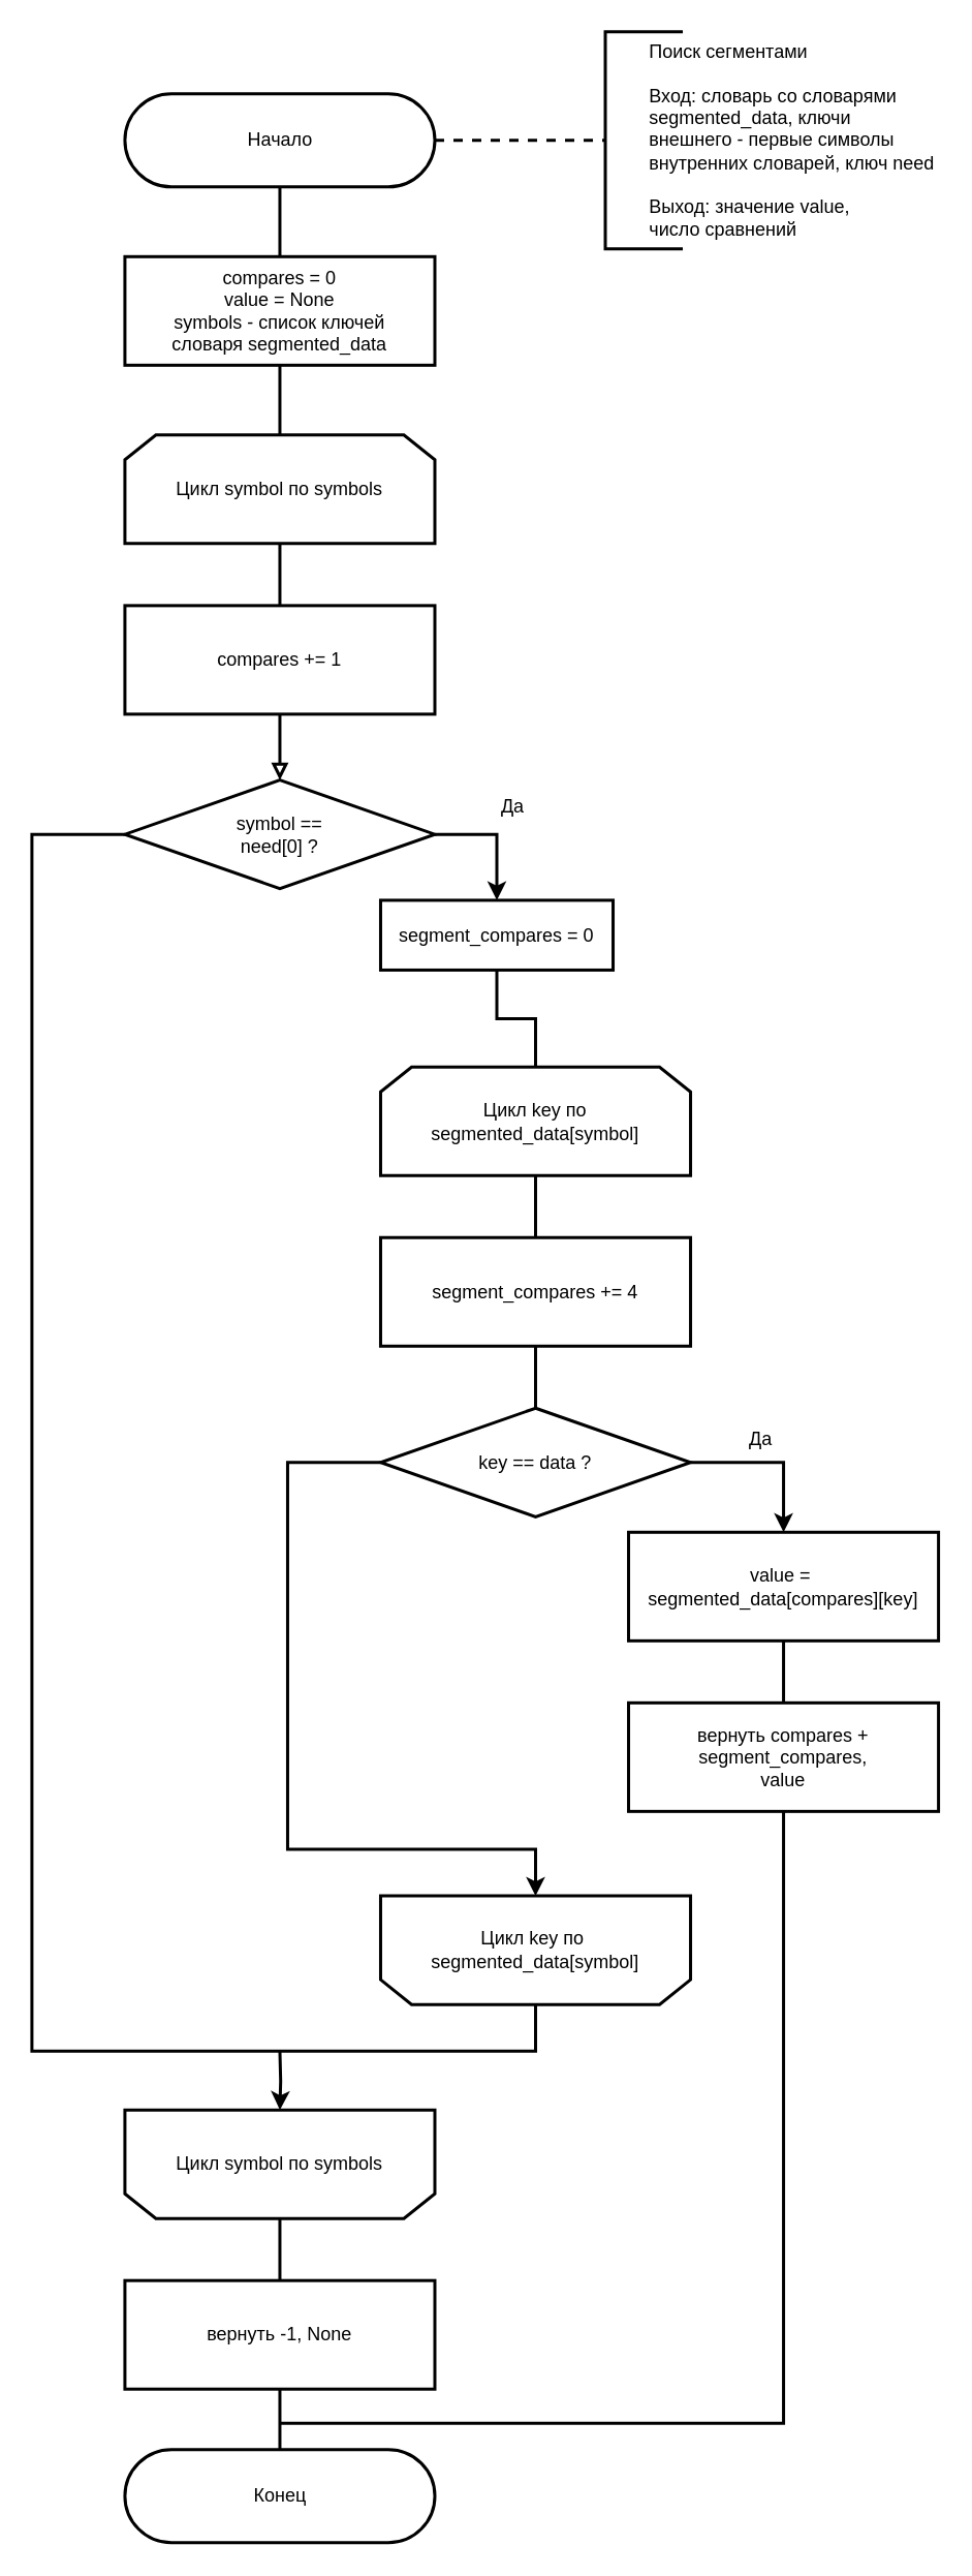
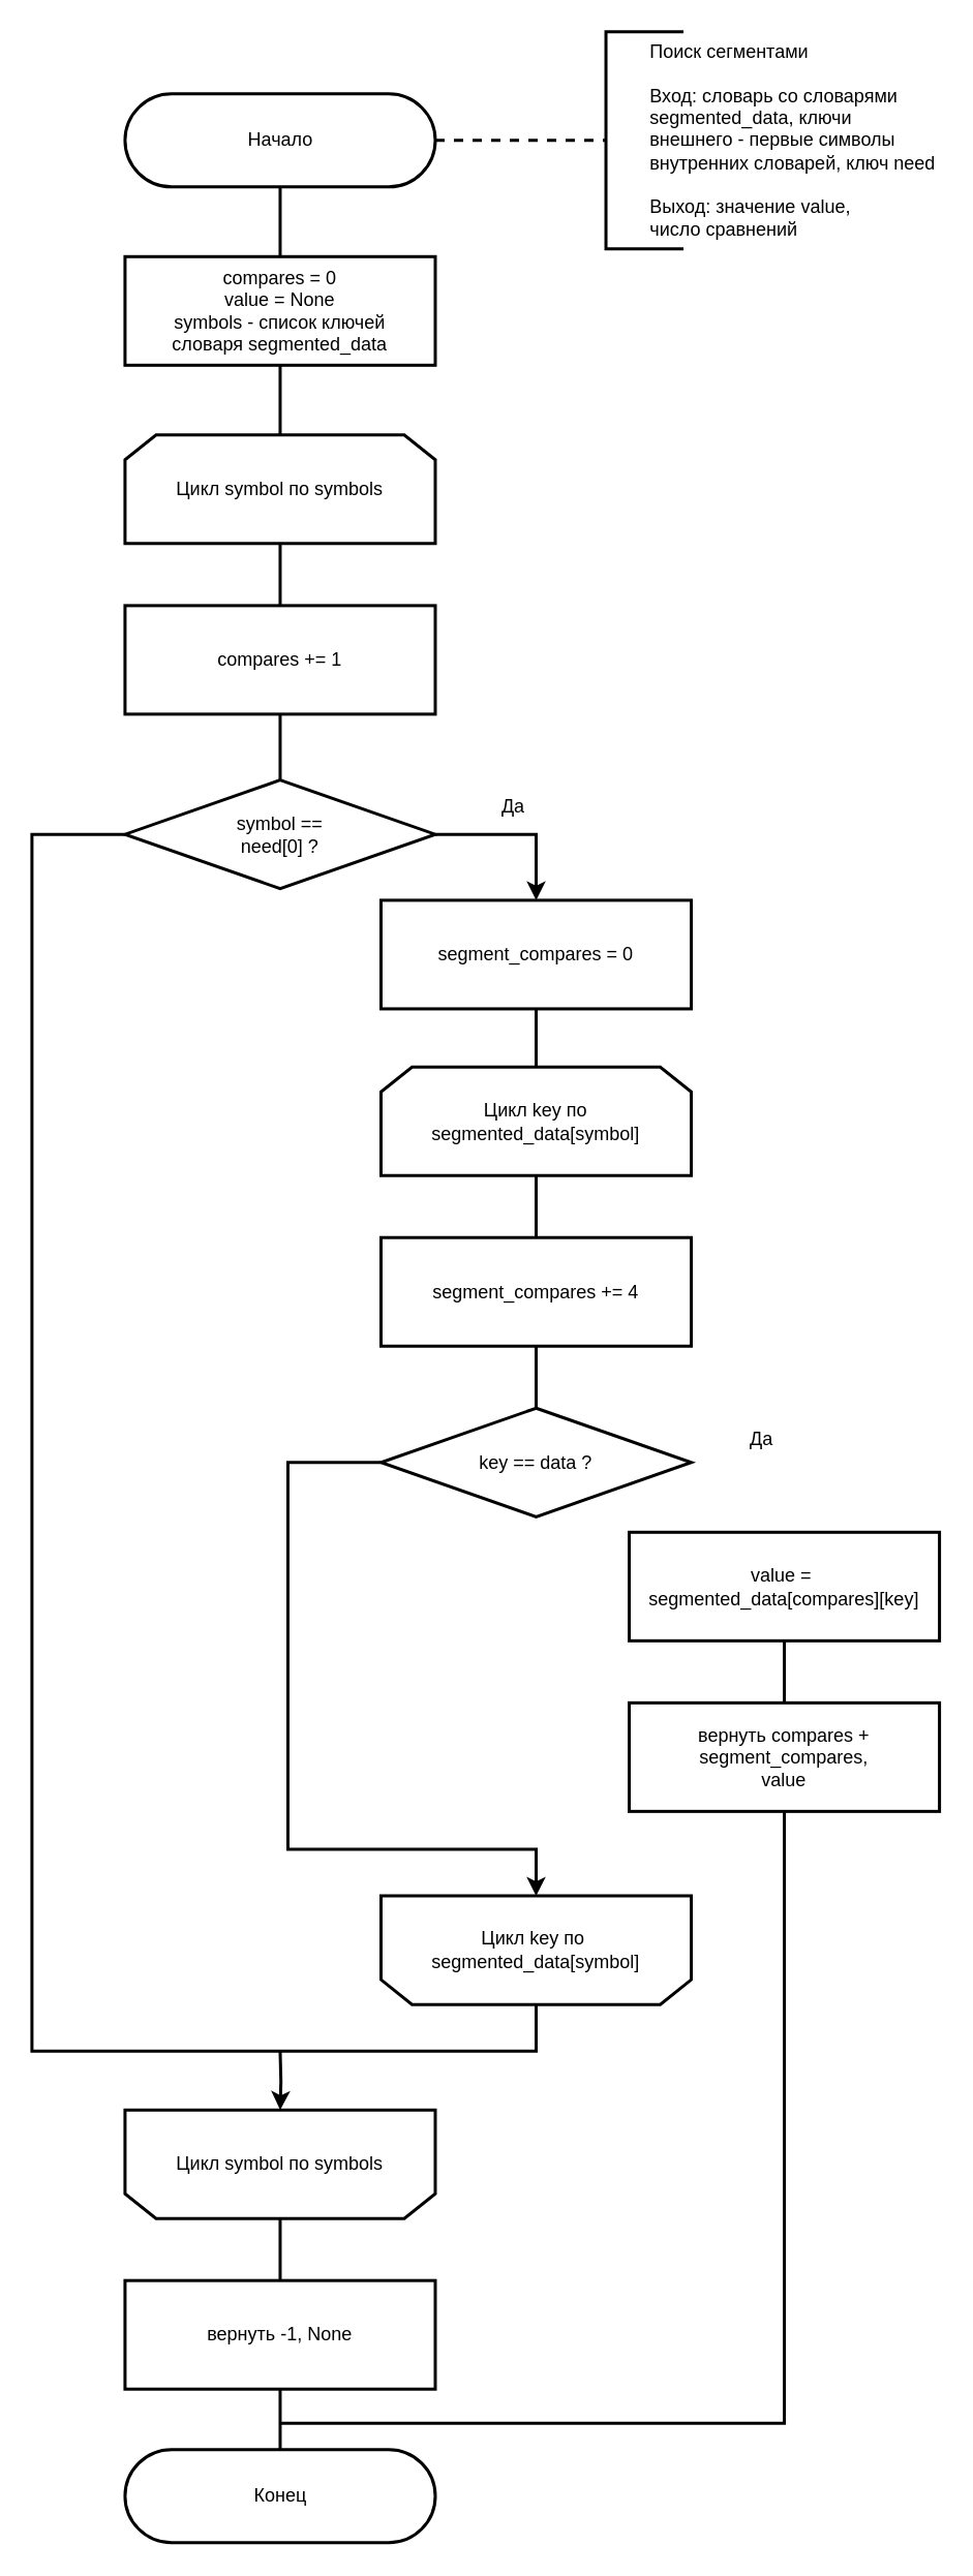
- <mxCell id="21" style="edgeStyle=orthogonalEdgeStyle;rounded=0;html=1;exitX=0.5;exitY=1;exitDx=0;exitDy=0;entryX=0.5;entryY=0;entryDx=0;entryDy=0;endArrow=block;endFill=0;strokeWidth=2;" parent="1" source="22" target="27" edge="1"><mxGeometry relative="1" as="geometry" /></mxCell>
+ <mxCell id="21" style="edgeStyle=orthogonalEdgeStyle;rounded=0;html=1;exitX=0.5;exitY=1;exitDx=0;exitDy=0;entryX=0.5;entryY=0;entryDx=0;entryDy=0;endArrow=none;endFill=0;strokeWidth=2;" parent="1" source="22" target="27" edge="1"><mxGeometry relative="1" as="geometry" /></mxCell>
- <mxCell id="29" value="&lt;font&gt;segment_compares = 0&lt;br&gt;&lt;/font&gt;" style="rounded=0;whiteSpace=wrap;html=1;strokeWidth=2;" parent="1" vertex="1"><mxGeometry x="245" y="580" width="150" height="45" as="geometry" /></mxCell>
+ <mxCell id="29" value="&lt;font&gt;segment_compares = 0&lt;br&gt;&lt;/font&gt;" style="rounded=0;whiteSpace=wrap;html=1;strokeWidth=2;" parent="1" vertex="1"><mxGeometry x="245" y="580" width="200" height="70" as="geometry" /></mxCell>
- <mxCell id="13" style="edgeStyle=orthogonalEdgeStyle;rounded=0;orthogonalLoop=1;jettySize=auto;html=1;exitX=1;exitY=0.5;exitDx=0;exitDy=0;entryX=0.5;entryY=0;entryDx=0;entryDy=0;endArrow=classic;endFill=1;strokeWidth=2;" parent="1" source="15" target="17" edge="1"><mxGeometry relative="1" as="geometry" /></mxCell>
